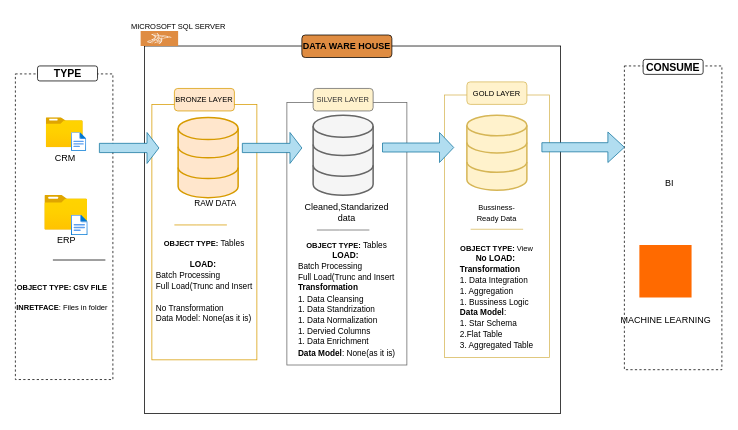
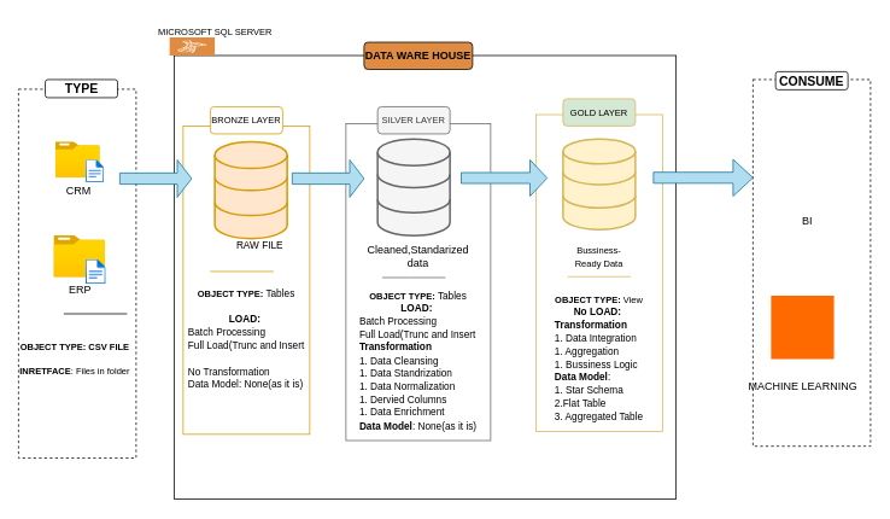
- <mxCell id="14" value="&lt;span style=&quot;font-size: 10px;&quot;&gt;GOLD LAYER&lt;/span&gt;" style="rounded=1;whiteSpace=wrap;html=1;fillColor=#fff2cc;strokeColor=#d6b656;align=center;verticalAlign=middle;" vertex="1" parent="1"><mxGeometry x="622" y="108.5" width="80" height="30" as="geometry" /></mxCell>
+ <mxCell id="14" value="&lt;span style=&quot;font-size: 10px;&quot;&gt;GOLD LAYER&lt;/span&gt;" style="rounded=1;whiteSpace=wrap;html=1;fillColor=#d5e8d4;strokeColor=#d6b656;align=center;verticalAlign=middle;" vertex="1" parent="1"><mxGeometry x="622" y="108.5" width="80" height="30" as="geometry" /></mxCell>
- <mxCell id="10" value="&lt;span style=&quot;font-size: 10px;&quot;&gt;BRONZE LAYER&lt;/span&gt;" style="rounded=1;whiteSpace=wrap;html=1;fillColor=#ffe6cc;strokeColor=#d79b00;align=center;verticalAlign=middle;" vertex="1" parent="1"><mxGeometry x="232" y="117.26" width="80" height="30" as="geometry" /></mxCell>
+ <mxCell id="10" value="&lt;span style=&quot;font-size: 10px;&quot;&gt;BRONZE LAYER&lt;/span&gt;" style="rounded=1;whiteSpace=wrap;html=1;fillColor=#ffffff;strokeColor=#d79b00;align=center;verticalAlign=middle;" vertex="1" parent="1"><mxGeometry x="232" y="117.26" width="80" height="30" as="geometry" /></mxCell>
- <mxCell id="13" value="&lt;span style=&quot;font-size: 10px;&quot;&gt;SILVER LAYER&lt;/span&gt;" style="rounded=1;whiteSpace=wrap;html=1;fillColor=#fff2cc;strokeColor=#666666;align=center;verticalAlign=middle;fontColor=#333333;" vertex="1" parent="1"><mxGeometry x="417" y="117.26" width="80" height="30" as="geometry" /></mxCell>
+ <mxCell id="13" value="&lt;span style=&quot;font-size: 10px;&quot;&gt;SILVER LAYER&lt;/span&gt;" style="rounded=1;whiteSpace=wrap;html=1;fillColor=#f5f5f5;strokeColor=#666666;align=center;verticalAlign=middle;fontColor=#333333;" vertex="1" parent="1"><mxGeometry x="417" y="117.26" width="80" height="30" as="geometry" /></mxCell>
- <mxCell id="27" value="&lt;font style=&quot;font-size: 11px;&quot;&gt;RAW DATA&lt;/font&gt;" style="text;html=1;align=center;verticalAlign=middle;whiteSpace=wrap;rounded=0;" vertex="1" parent="1"><mxGeometry x="257" y="256" width="60" height="30" as="geometry" /></mxCell>
+ <mxCell id="27" value="&lt;font style=&quot;font-size: 11px;&quot;&gt;RAW FILE&lt;/font&gt;" style="text;html=1;align=center;verticalAlign=middle;whiteSpace=wrap;rounded=0;" vertex="1" parent="1"><mxGeometry x="257" y="256" width="60" height="30" as="geometry" /></mxCell>
